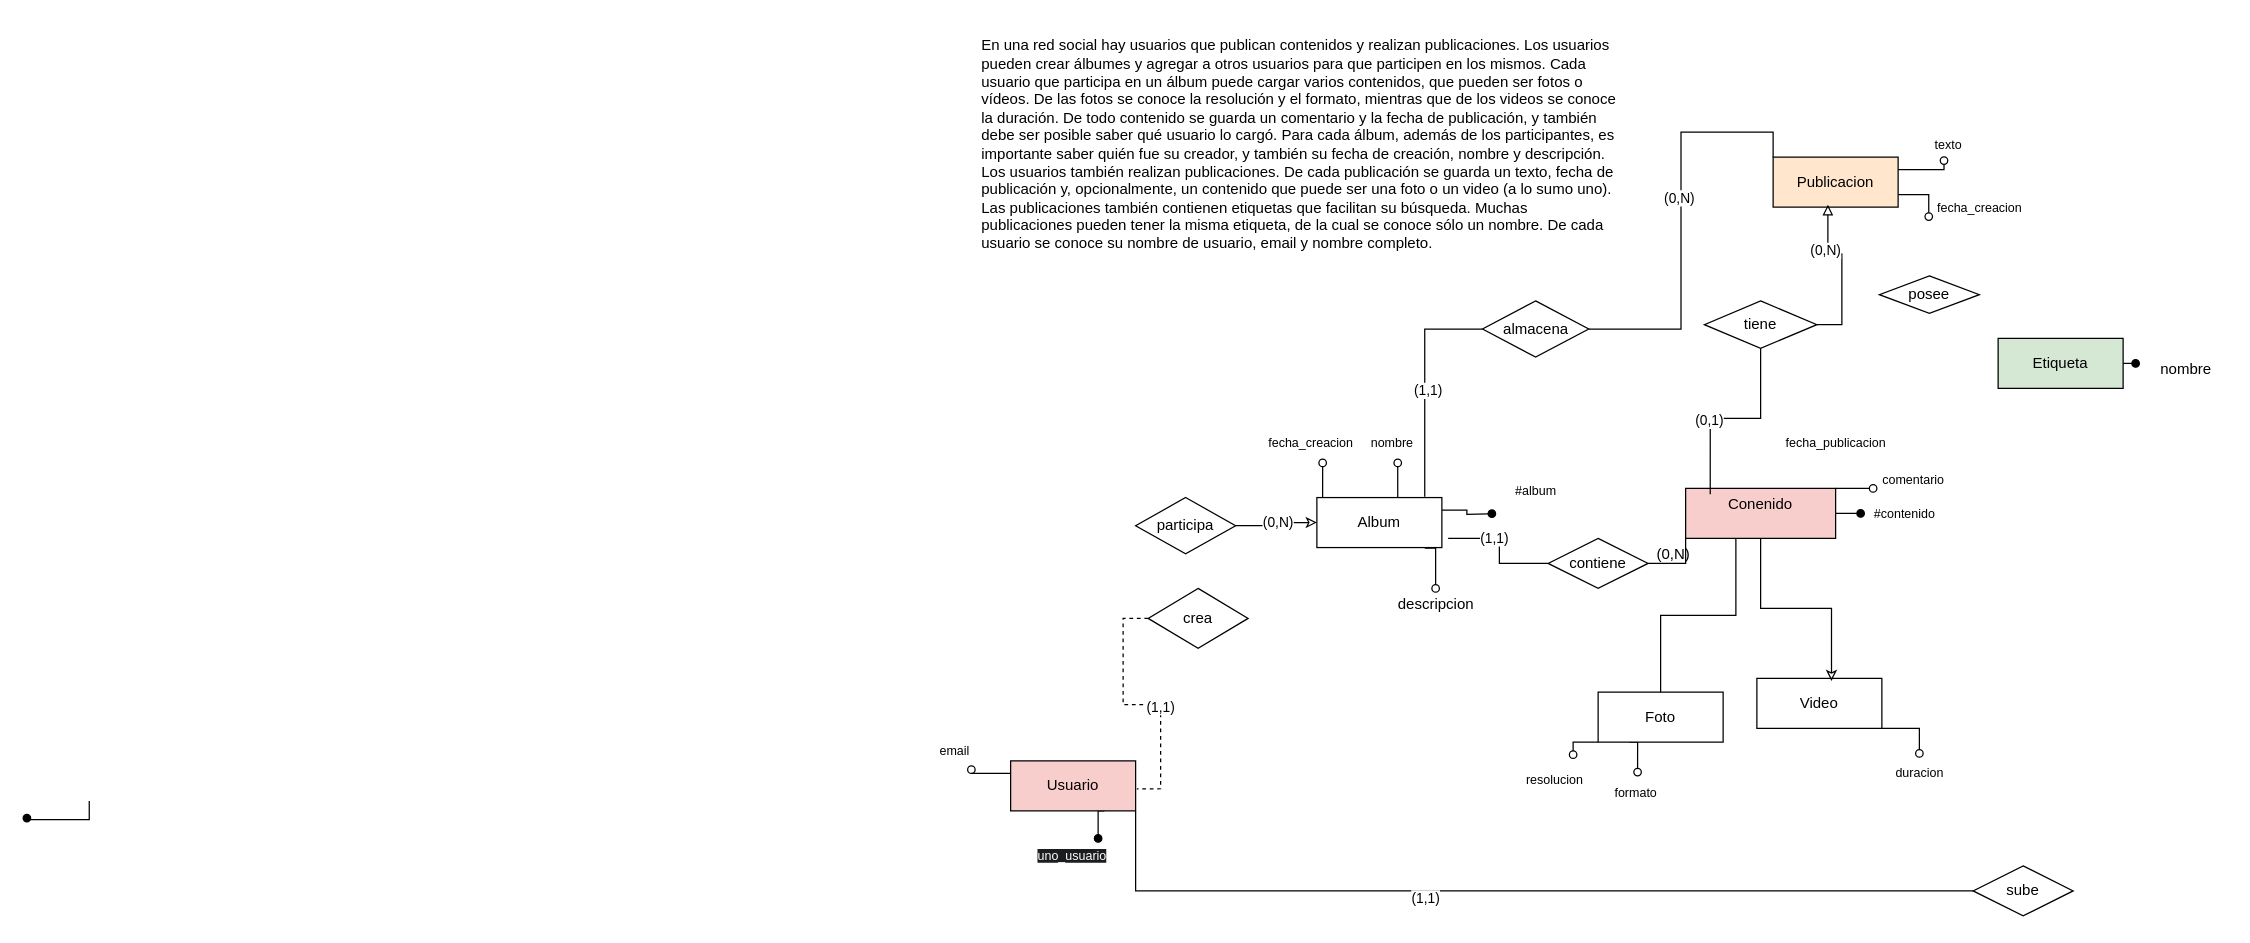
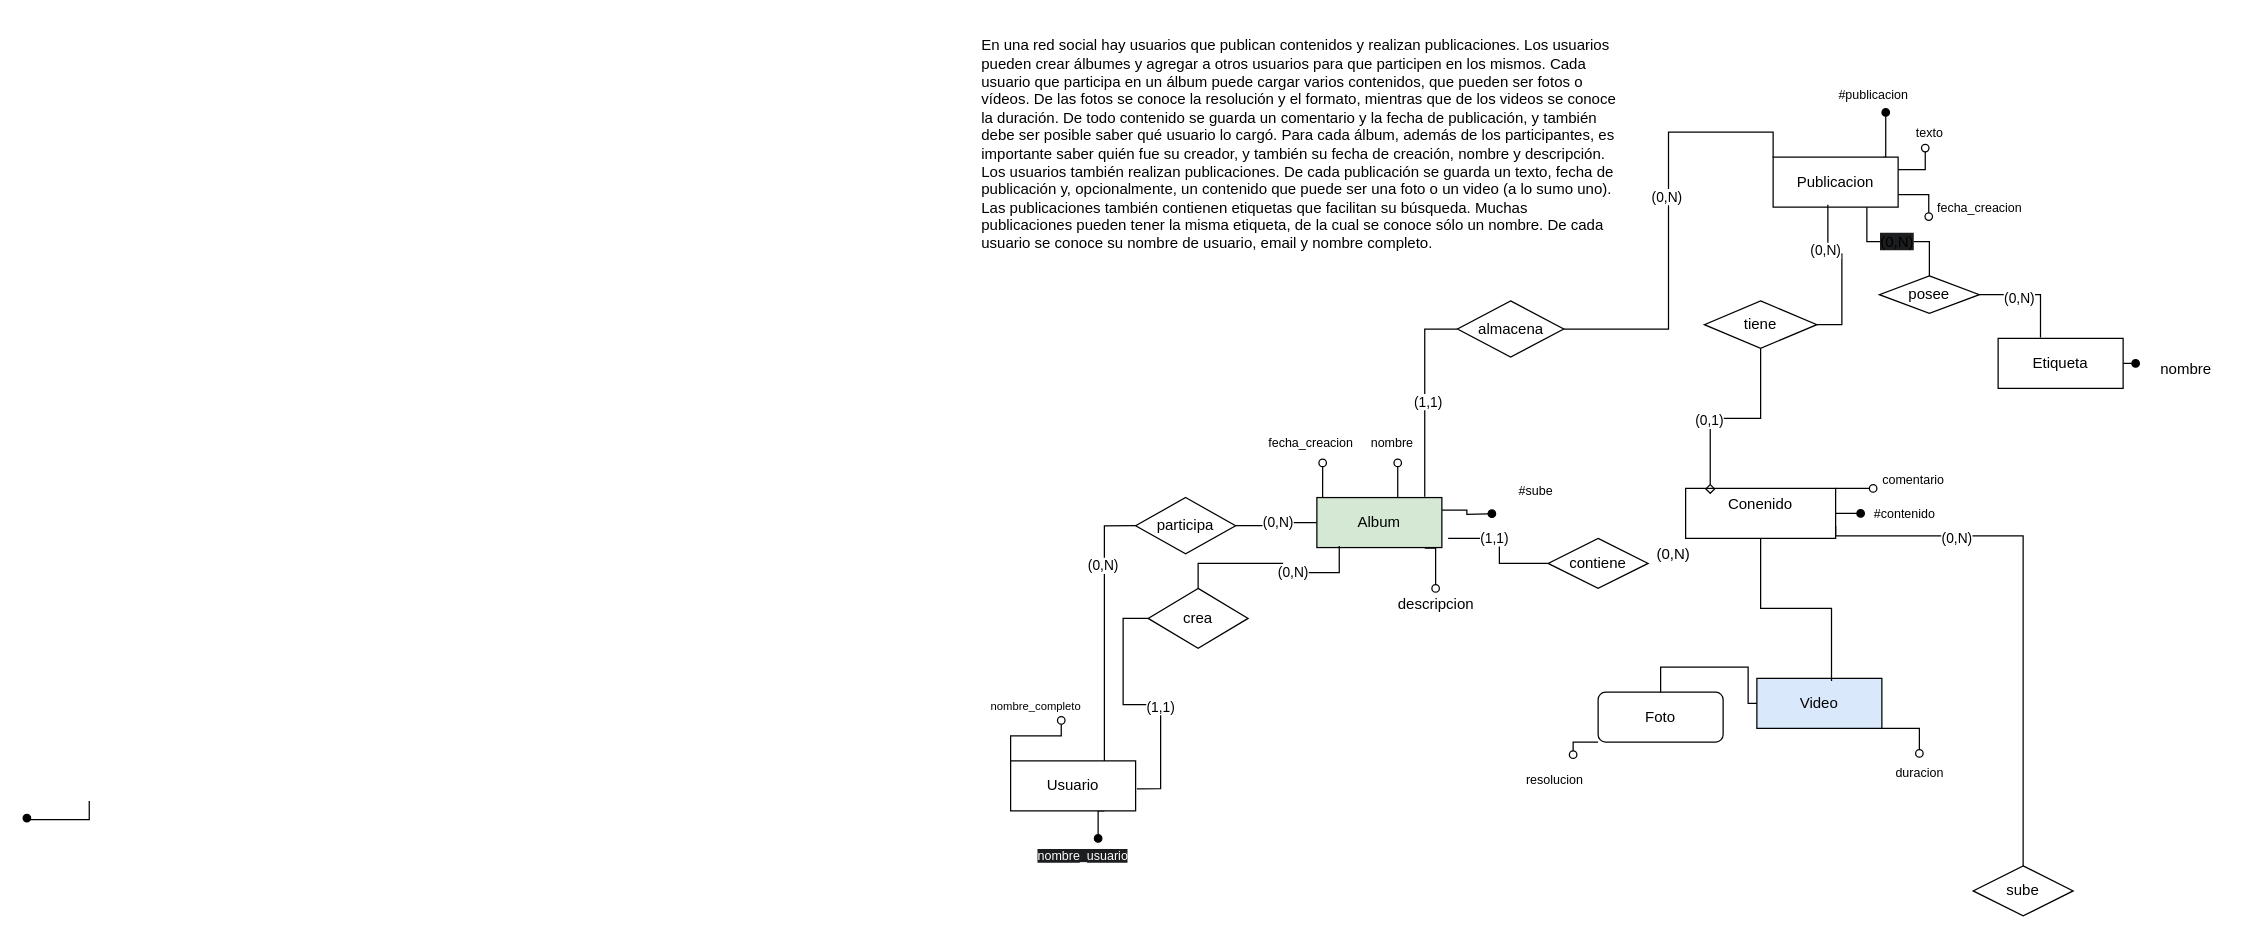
+ <mxCell id="64" value="#publicacion" style="text;html=1;align=center;verticalAlign=middle;resizable=0;points=[];autosize=1;strokeColor=none;fillColor=none;fontSize=10;" parent="1" vertex="1"><mxGeometry x="1458" y="60" width="80" height="30" as="geometry" /></mxCell>
+ <mxCell id="53" style="edgeStyle=orthogonalEdgeStyle;rounded=0;orthogonalLoop=1;jettySize=auto;html=1;exitX=0.88;exitY=0.004;exitDx=0;exitDy=0;endArrow=oval;endFill=1;entryX=0.626;entryY=0.975;entryDx=0;entryDy=0;entryPerimeter=0;exitPerimeter=0;" parent="1" source="56" target="64" edge="1"><mxGeometry relative="1" as="geometry"><mxPoint x="1388.217" y="70.53" as="targetPoint" /></mxGeometry></mxCell>
- <mxCell id="65" value="texto" style="text;html=1;align=center;verticalAlign=middle;resizable=0;points=[];autosize=1;strokeColor=none;fillColor=none;fontSize=10;" parent="1" vertex="1"><mxGeometry x="1533" y="100" width="50" height="30" as="geometry" /></mxCell>
+ <mxCell id="65" value="texto" style="text;html=1;align=center;verticalAlign=middle;resizable=0;points=[];autosize=1;strokeColor=none;fillColor=none;fontSize=10;" parent="1" vertex="1"><mxGeometry x="1518" y="90" width="50" height="30" as="geometry" /></mxCell>
- <mxCell id="56" value="Publicacion" style="whiteSpace=wrap;html=1;align=center;fillColor=#ffe6cc;" parent="1" vertex="1"><mxGeometry x="1418" y="125" width="100" height="40" as="geometry" /></mxCell>
+ <mxCell id="56" value="Publicacion" style="whiteSpace=wrap;html=1;align=center;" parent="1" vertex="1"><mxGeometry x="1418" y="125" width="100" height="40" as="geometry" /></mxCell>
- <mxCell id="69" style="edgeStyle=orthogonalEdgeStyle;rounded=0;orthogonalLoop=1;jettySize=auto;html=1;exitX=1;exitY=0.5;exitDx=0;exitDy=0;entryX=0.438;entryY=0.951;entryDx=0;entryDy=0;entryPerimeter=0;endArrow=block;endFill=0;" parent="1" source="66" target="56" edge="1"><mxGeometry relative="1" as="geometry" /></mxCell>
+ <mxCell id="69" style="edgeStyle=orthogonalEdgeStyle;rounded=0;orthogonalLoop=1;jettySize=auto;html=1;exitX=1;exitY=0.5;exitDx=0;exitDy=0;entryX=0.438;entryY=0.951;entryDx=0;entryDy=0;entryPerimeter=0;endArrow=none;endFill=0;" parent="1" source="66" target="56" edge="1"><mxGeometry relative="1" as="geometry" /></mxCell>
+ <mxCell id="76" style="edgeStyle=orthogonalEdgeStyle;rounded=0;orthogonalLoop=1;jettySize=auto;html=1;exitX=0.5;exitY=0;exitDx=0;exitDy=0;entryX=0.75;entryY=1;entryDx=0;entryDy=0;endArrow=none;endFill=0;" parent="1" source="78" target="56" edge="1"><mxGeometry relative="1" as="geometry" /></mxCell>
+ <mxCell id="77" value="&lt;span style=&quot;font-size: 12px; background-color: rgb(27, 29, 30);&quot;&gt;(0,N)&lt;/span&gt;" style="edgeLabel;html=1;align=center;verticalAlign=middle;resizable=0;points=[];" parent="76" vertex="1" connectable="0"><mxGeometry x="0.035" relative="1" as="geometry"><mxPoint as="offset" /></mxGeometry></mxCell>
+ <mxCell id="79" style="edgeStyle=orthogonalEdgeStyle;rounded=0;orthogonalLoop=1;jettySize=auto;html=1;exitX=1;exitY=0.5;exitDx=0;exitDy=0;entryX=0.339;entryY=-0.016;entryDx=0;entryDy=0;entryPerimeter=0;endArrow=none;endFill=0;" parent="1" source="78" target="74" edge="1"><mxGeometry relative="1" as="geometry" /></mxCell>
+ <mxCell id="80" value="(0,N)" style="edgeLabel;html=1;align=center;verticalAlign=middle;resizable=0;points=[];" parent="79" vertex="1" connectable="0"><mxGeometry x="-0.229" y="-2" relative="1" as="geometry"><mxPoint x="-1" as="offset" /></mxGeometry></mxCell>
- <mxCell id="59" value="almacena" style="shape=rhombus;perimeter=rhombusPerimeter;whiteSpace=wrap;html=1;align=center;" parent="1" vertex="1"><mxGeometry x="1185.5" width="85" height="45" as="geometry" y="240" /></mxCell>
+ <mxCell id="59" value="almacena" style="shape=rhombus;perimeter=rhombusPerimeter;whiteSpace=wrap;html=1;align=center;" parent="1" vertex="1"><mxGeometry x="1165.5" y="240" width="85" height="45" as="geometry" /></mxCell>
- <mxCell id="74" value="Etiqueta" style="whiteSpace=wrap;html=1;align=center;fillColor=#d5e8d4;" parent="1" vertex="1"><mxGeometry x="1598" y="270" width="100" height="40" as="geometry" /></mxCell>
+ <mxCell id="74" value="Etiqueta" style="whiteSpace=wrap;html=1;align=center;" parent="1" vertex="1"><mxGeometry x="1598" y="270" width="100" height="40" as="geometry" /></mxCell>
- <mxCell id="21" value="fecha_publicacion" style="text;html=1;align=center;verticalAlign=middle;resizable=0;points=[];autosize=1;strokeColor=none;fillColor=none;fontSize=10;" parent="1" vertex="1"><mxGeometry x="1418" y="338.43" width="100" height="30" as="geometry" /></mxCell>
- <mxCell id="71" style="edgeStyle=orthogonalEdgeStyle;rounded=0;orthogonalLoop=1;jettySize=auto;html=1;exitX=0.5;exitY=1;exitDx=0;exitDy=0;entryX=0.164;entryY=0.116;entryDx=0;entryDy=0;entryPerimeter=0;endArrow=none;endFill=0;" parent="1" source="66" target="10" edge="1"><mxGeometry relative="1" as="geometry" /></mxCell>
+ <mxCell id="71" style="edgeStyle=orthogonalEdgeStyle;rounded=0;orthogonalLoop=1;jettySize=auto;html=1;exitX=0.5;exitY=1;exitDx=0;exitDy=0;entryX=0.164;entryY=0.116;entryDx=0;entryDy=0;entryPerimeter=0;endArrow=diamond;endFill=0;" parent="1" source="66" target="10" edge="1"><mxGeometry relative="1" as="geometry" /></mxCell>
- <mxCell id="43" value="#album" style="text;html=1;align=center;verticalAlign=middle;resizable=0;points=[];autosize=1;strokeColor=none;fillColor=none;fontSize=10;" parent="1" vertex="1"><mxGeometry x="1198" y="377.35" width="60" height="30" as="geometry" /></mxCell>
+ <mxCell id="43" value="#sube" style="text;html=1;align=center;verticalAlign=middle;resizable=0;points=[];autosize=1;strokeColor=none;fillColor=none;fontSize=10;" parent="1" vertex="1"><mxGeometry x="1198" y="377.35" width="60" height="30" as="geometry" /></mxCell>
- <mxCell id="10" value="Conenido&lt;div&gt;&lt;br&gt;&lt;/div&gt;" style="whiteSpace=wrap;html=1;align=center;fillColor=#f8cecc;" parent="1" vertex="1"><mxGeometry x="1348" y="390" width="120" height="40" as="geometry" /></mxCell>
+ <mxCell id="10" value="Conenido&lt;div&gt;&lt;br&gt;&lt;/div&gt;" style="whiteSpace=wrap;html=1;align=center;" parent="1" vertex="1"><mxGeometry x="1348" y="390" width="120" height="40" as="geometry" /></mxCell>
- <mxCell id="38" style="edgeStyle=orthogonalEdgeStyle;rounded=0;orthogonalLoop=1;jettySize=auto;html=1;exitX=1;exitY=0.5;exitDx=0;exitDy=0;entryX=0;entryY=0.5;entryDx=0;entryDy=0;endArrow=classic;endFill=0;" parent="1" source="37" target="15" edge="1"><mxGeometry relative="1" as="geometry" /></mxCell>
+ <mxCell id="38" style="edgeStyle=orthogonalEdgeStyle;rounded=0;orthogonalLoop=1;jettySize=auto;html=1;exitX=1;exitY=0.5;exitDx=0;exitDy=0;entryX=0;entryY=0.5;entryDx=0;entryDy=0;endArrow=none;endFill=0;" parent="1" source="37" target="15" edge="1"><mxGeometry relative="1" as="geometry" /></mxCell>
- <mxCell id="15" value="Album" style="whiteSpace=wrap;html=1;align=center;" parent="1" vertex="1"><mxGeometry x="1053" y="397.35" width="100" height="40" as="geometry" /></mxCell>
+ <mxCell id="15" value="Album" style="whiteSpace=wrap;html=1;align=center;fillColor=#d5e8d4;" parent="1" vertex="1"><mxGeometry x="1053" y="397.35" width="100" height="40" as="geometry" /></mxCell>
+ <mxCell id="31" style="edgeStyle=orthogonalEdgeStyle;rounded=0;orthogonalLoop=1;jettySize=auto;html=1;exitX=0.5;exitY=0;exitDx=0;exitDy=0;entryX=0.179;entryY=0.971;entryDx=0;entryDy=0;endArrow=none;endFill=0;entryPerimeter=0;" parent="1" source="30" target="15" edge="1"><mxGeometry relative="1" as="geometry" /></mxCell>
+ <mxCell id="32" value="(0,N)" style="edgeLabel;html=1;align=center;verticalAlign=middle;resizable=0;points=[];" parent="31" vertex="1" connectable="0"><mxGeometry x="0.275" y="1" relative="1" as="geometry"><mxPoint as="offset" /></mxGeometry></mxCell>
- <mxCell id="62" value="" style="edgeStyle=orthogonalEdgeStyle;rounded=0;orthogonalLoop=1;jettySize=auto;html=1;exitX=1;exitY=0.5;exitDx=0;exitDy=0;entryX=0;entryY=1;entryDx=0;entryDy=0;endArrow=none;endFill=0;" parent="1" source="42" target="10" edge="1"><mxGeometry relative="1" as="geometry"><mxPoint x="1318" y="450" as="sourcePoint" /><mxPoint x="1370" y="430" as="targetPoint" /></mxGeometry></mxCell>
+ <mxCell id="50" style="edgeStyle=orthogonalEdgeStyle;rounded=0;orthogonalLoop=1;jettySize=auto;html=1;exitX=0.5;exitY=0;exitDx=0;exitDy=0;entryX=1;entryY=0.75;entryDx=0;entryDy=0;endArrow=none;endFill=0;" parent="1" source="49" target="10" edge="1"><mxGeometry relative="1" as="geometry"><mxPoint x="1032.6" y="505.73" as="targetPoint" /><Array as="points"><mxPoint x="1618" y="428" /><mxPoint x="1468" y="428" /></Array></mxGeometry></mxCell>
+ <mxCell id="51" value="(0,N)" style="edgeLabel;html=1;align=center;verticalAlign=middle;resizable=0;points=[];" parent="50" vertex="1" connectable="0"><mxGeometry x="0.508" y="1" relative="1" as="geometry"><mxPoint as="offset" /></mxGeometry></mxCell>
- <mxCell id="48" style="edgeStyle=orthogonalEdgeStyle;rounded=0;orthogonalLoop=1;jettySize=auto;html=1;exitX=0.5;exitY=0;exitDx=0;exitDy=0;entryX=0.335;entryY=1;entryDx=0;entryDy=0;entryPerimeter=0;endArrow=none;endFill=0;" parent="1" source="5" target="10" edge="1"><mxGeometry relative="1" as="geometry"><mxPoint x="1308" y="555" as="sourcePoint" /></mxGeometry></mxCell>
+ <mxCell id="48" style="edgeStyle=orthogonalEdgeStyle;rounded=0;orthogonalLoop=1;jettySize=auto;html=1;exitX=0.5;exitY=0;exitDx=0;exitDy=0;endArrow=none;endFill=0;" parent="1" source="5" target="7" edge="1"><mxGeometry relative="1" as="geometry"><mxPoint x="1308" y="555" as="sourcePoint" /></mxGeometry></mxCell>
+ <mxCell id="35" style="edgeStyle=orthogonalEdgeStyle;rounded=0;orthogonalLoop=1;jettySize=auto;html=1;exitX=0;exitY=0.5;exitDx=0;exitDy=0;entryX=0.75;entryY=0;entryDx=0;entryDy=0;endArrow=none;endFill=0;" parent="1" source="37" target="27" edge="1"><mxGeometry relative="1" as="geometry" /></mxCell>
+ <mxCell id="36" value="(0,N)" style="edgeLabel;html=1;align=center;verticalAlign=middle;resizable=0;points=[];" parent="35" vertex="1" connectable="0"><mxGeometry x="-0.461" y="-2" relative="1" as="geometry"><mxPoint as="offset" /></mxGeometry></mxCell>
- <mxCell id="33" style="edgeStyle=orthogonalEdgeStyle;rounded=0;orthogonalLoop=1;jettySize=auto;html=1;exitX=0;exitY=0.5;exitDx=0;exitDy=0;entryX=1.01;entryY=0.558;entryDx=0;entryDy=0;entryPerimeter=0;endArrow=none;endFill=0;dashed=1;" parent="1" source="30" target="27" edge="1"><mxGeometry relative="1" as="geometry" /></mxCell>
+ <mxCell id="33" style="edgeStyle=orthogonalEdgeStyle;rounded=0;orthogonalLoop=1;jettySize=auto;html=1;exitX=0;exitY=0.5;exitDx=0;exitDy=0;entryX=1.01;entryY=0.558;entryDx=0;entryDy=0;entryPerimeter=0;endArrow=none;endFill=0;" parent="1" source="30" target="27" edge="1"><mxGeometry relative="1" as="geometry" /></mxCell>
- <mxCell id="52" style="edgeStyle=orthogonalEdgeStyle;rounded=0;orthogonalLoop=1;jettySize=auto;html=1;entryX=0.597;entryY=0.053;entryDx=0;entryDy=0;entryPerimeter=0;endArrow=classic;endFill=0;exitX=0.5;exitY=1;exitDx=0;exitDy=0;" parent="1" source="10" target="7" edge="1"><mxGeometry relative="1" as="geometry"><mxPoint x="1488" y="540" as="sourcePoint" /></mxGeometry></mxCell>
+ <mxCell id="52" style="edgeStyle=orthogonalEdgeStyle;rounded=0;orthogonalLoop=1;jettySize=auto;html=1;entryX=0.597;entryY=0.053;entryDx=0;entryDy=0;entryPerimeter=0;endArrow=none;endFill=0;exitX=0.5;exitY=1;exitDx=0;exitDy=0;" parent="1" source="10" target="7" edge="1"><mxGeometry relative="1" as="geometry"><mxPoint x="1488" y="540" as="sourcePoint" /></mxGeometry></mxCell>
- <mxCell id="7" value="Video" style="whiteSpace=wrap;html=1;align=center;" parent="1" vertex="1"><mxGeometry x="1405" y="542" width="100" height="40" as="geometry" /></mxCell>
+ <mxCell id="7" value="Video" style="whiteSpace=wrap;html=1;align=center;fillColor=#dae8fc;" parent="1" vertex="1"><mxGeometry x="1405" y="542" width="100" height="40" as="geometry" /></mxCell>
+ <mxCell id="29" value="nombre_completo" style="text;html=1;align=center;verticalAlign=middle;resizable=0;points=[];autosize=1;strokeColor=none;fillColor=none;fontSize=9;" parent="1" vertex="1"><mxGeometry x="778" y="555" width="100" height="20" as="geometry" /></mxCell>
- <mxCell id="5" value="Foto" style="whiteSpace=wrap;html=1;align=center;" parent="1" vertex="1"><mxGeometry x="1278" y="553" width="100" height="40" as="geometry" /></mxCell>
+ <mxCell id="5" value="Foto" style="whiteSpace=wrap;html=1;align=center;rounded=1;" parent="1" vertex="1"><mxGeometry x="1278" y="553" width="100" height="40" as="geometry" /></mxCell>
+ <mxCell id="23" style="edgeStyle=orthogonalEdgeStyle;rounded=0;orthogonalLoop=1;jettySize=auto;html=1;exitX=0;exitY=0;exitDx=0;exitDy=0;endArrow=oval;endFill=0;entryX=0.705;entryY=1.033;entryDx=0;entryDy=0;entryPerimeter=0;" parent="1" source="27" target="29" edge="1"><mxGeometry relative="1" as="geometry"><mxPoint x="808.2" y="550" as="targetPoint" /></mxGeometry></mxCell>
- <mxCell id="28" value="email" style="text;html=1;align=center;verticalAlign=middle;resizable=0;points=[];autosize=1;strokeColor=none;fillColor=none;fontSize=10;" parent="1" vertex="1"><mxGeometry y="585" width="50" height="30" as="geometry" x="738" /></mxCell>
- <mxCell id="4" style="edgeStyle=orthogonalEdgeStyle;rounded=0;orthogonalLoop=1;jettySize=auto;html=1;exitX=0.25;exitY=1;exitDx=0;exitDy=0;endArrow=oval;endFill=0;entryX=0.526;entryY=-0.035;entryDx=0;entryDy=0;entryPerimeter=0;" parent="1" source="5" target="17" edge="1"><mxGeometry relative="1" as="geometry"><mxPoint x="1303" y="613" as="targetPoint" /></mxGeometry></mxCell>
- <mxCell id="22" style="edgeStyle=orthogonalEdgeStyle;rounded=0;orthogonalLoop=1;jettySize=auto;html=1;exitX=0;exitY=0.25;exitDx=0;exitDy=0;endArrow=oval;endFill=0;entryX=0.772;entryY=1;entryDx=0;entryDy=0;entryPerimeter=0;" parent="1" source="27" target="28" edge="1"><mxGeometry relative="1" as="geometry"><mxPoint x="788" y="580" as="targetPoint" /></mxGeometry></mxCell>
- <mxCell id="27" value="Usuario" style="whiteSpace=wrap;html=1;align=center;fillColor=#f8cecc;" parent="1" vertex="1"><mxGeometry x="808" y="608" width="100" height="40" as="geometry" /></mxCell>
+ <mxCell id="27" value="Usuario" style="whiteSpace=wrap;html=1;align=center;" parent="1" vertex="1"><mxGeometry x="808" y="608" width="100" height="40" as="geometry" /></mxCell>
- <mxCell id="17" value="formato" style="text;html=1;align=center;verticalAlign=middle;resizable=0;points=[];autosize=1;strokeColor=none;fillColor=none;fontSize=10;" parent="1" vertex="1"><mxGeometry x="1278" y="618" width="60" height="30" as="geometry" /></mxCell>
- <mxCell id="46" value="&lt;span style=&quot;color: rgb(255, 255, 255); font-family: Helvetica; font-size: 10px; font-style: normal; font-variant-ligatures: normal; font-variant-caps: normal; font-weight: 400; letter-spacing: normal; orphans: 2; text-align: center; text-indent: 0px; text-transform: none; widows: 2; word-spacing: 0px; -webkit-text-stroke-width: 0px; white-space: nowrap; background-color: rgb(27, 29, 30); text-decoration-thickness: initial; text-decoration-style: initial; text-decoration-color: initial; display: inline !important; float: none;&quot;&gt;uno_usuario&lt;/span&gt;" style="text;whiteSpace=wrap;html=1;" parent="1" vertex="1"><mxGeometry x="828" y="670" width="80" height="22" as="geometry" /></mxCell>
+ <mxCell id="46" value="&lt;span style=&quot;color: rgb(255, 255, 255); font-family: Helvetica; font-size: 10px; font-style: normal; font-variant-ligatures: normal; font-variant-caps: normal; font-weight: 400; letter-spacing: normal; orphans: 2; text-align: center; text-indent: 0px; text-transform: none; widows: 2; word-spacing: 0px; -webkit-text-stroke-width: 0px; white-space: nowrap; background-color: rgb(27, 29, 30); text-decoration-thickness: initial; text-decoration-style: initial; text-decoration-color: initial; display: inline !important; float: none;&quot;&gt;nombre_usuario&lt;/span&gt;" style="text;whiteSpace=wrap;html=1;" parent="1" vertex="1"><mxGeometry x="828" y="670" width="80" height="22" as="geometry" /></mxCell>
- <mxCell id="24" style="edgeStyle=orthogonalEdgeStyle;rounded=0;orthogonalLoop=1;jettySize=auto;html=1;exitX=1;exitY=1;exitDx=0;exitDy=0;endArrow=none;endFill=0;entryX=0;entryY=0.5;entryDx=0;entryDy=0;" parent="1" source="27" target="49" edge="1"><mxGeometry relative="1" as="geometry" /></mxCell>
- <mxCell id="25" value="(1,1)" style="edgeLabel;html=1;align=center;verticalAlign=middle;resizable=0;points=[];" parent="24" vertex="1" connectable="0"><mxGeometry x="-0.195" y="-5" relative="1" as="geometry"><mxPoint as="offset" /></mxGeometry></mxCell>
